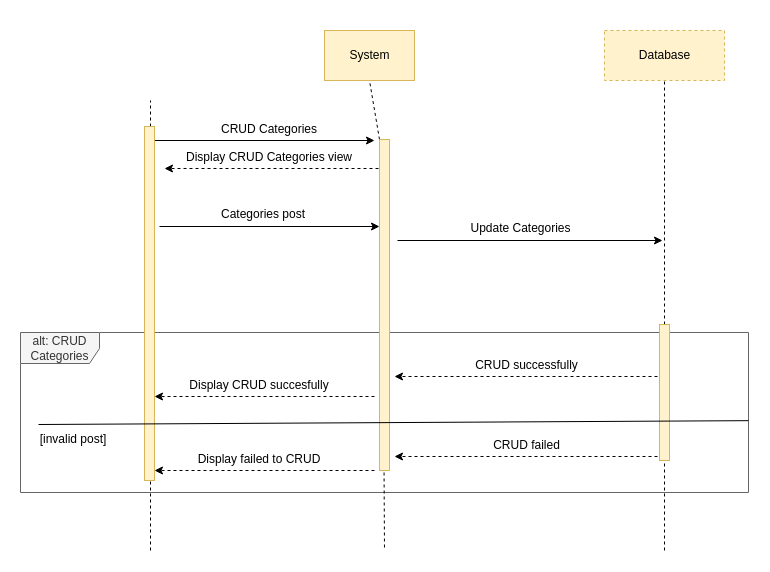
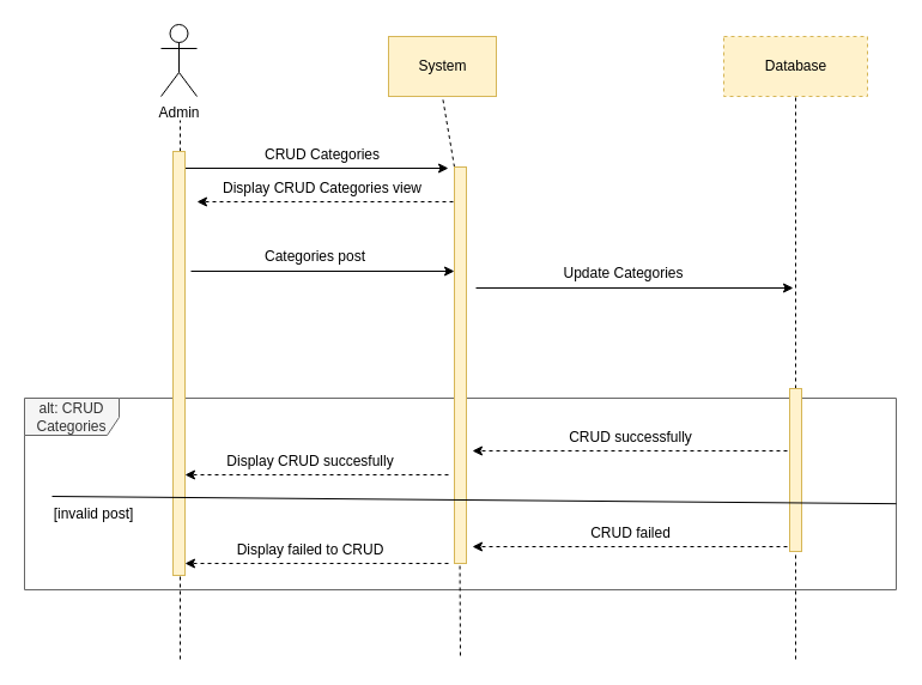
+ <mxCell id="7" value="Admin" style="shape=umlActor;verticalLabelPosition=bottom;verticalAlign=top;html=1;" vertex="1" parent="1"><mxGeometry x="134" y="20" width="30" height="60" as="geometry" /></mxCell>
- <mxCell id="28" value="[invalid post]" style="text;html=1;strokeColor=none;fillColor=none;align=center;verticalAlign=middle;whiteSpace=wrap;rounded=0;" vertex="1" parent="1"><mxGeometry x="38" y="424" width="70" height="30" as="geometry" /></mxCell>
+ <mxCell id="28" value="[invalid post]" style="text;html=1;strokeColor=none;fillColor=none;align=center;verticalAlign=middle;whiteSpace=wrap;rounded=0;" vertex="1" parent="1"><mxGeometry x="43" y="414" width="70" height="30" as="geometry" /></mxCell>
